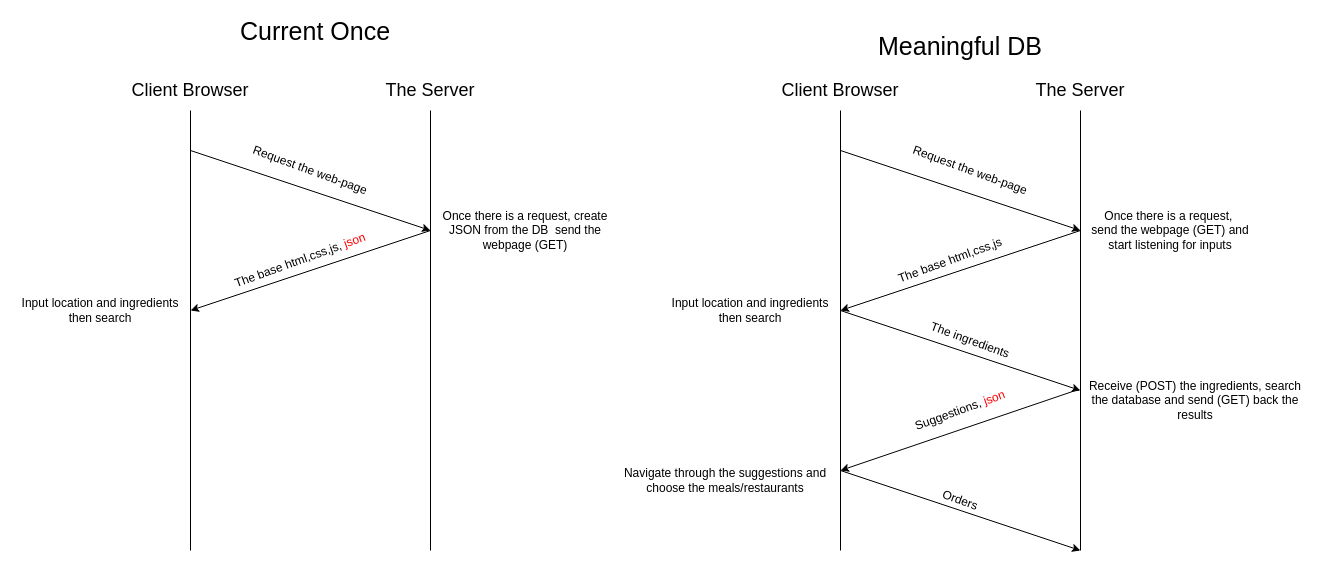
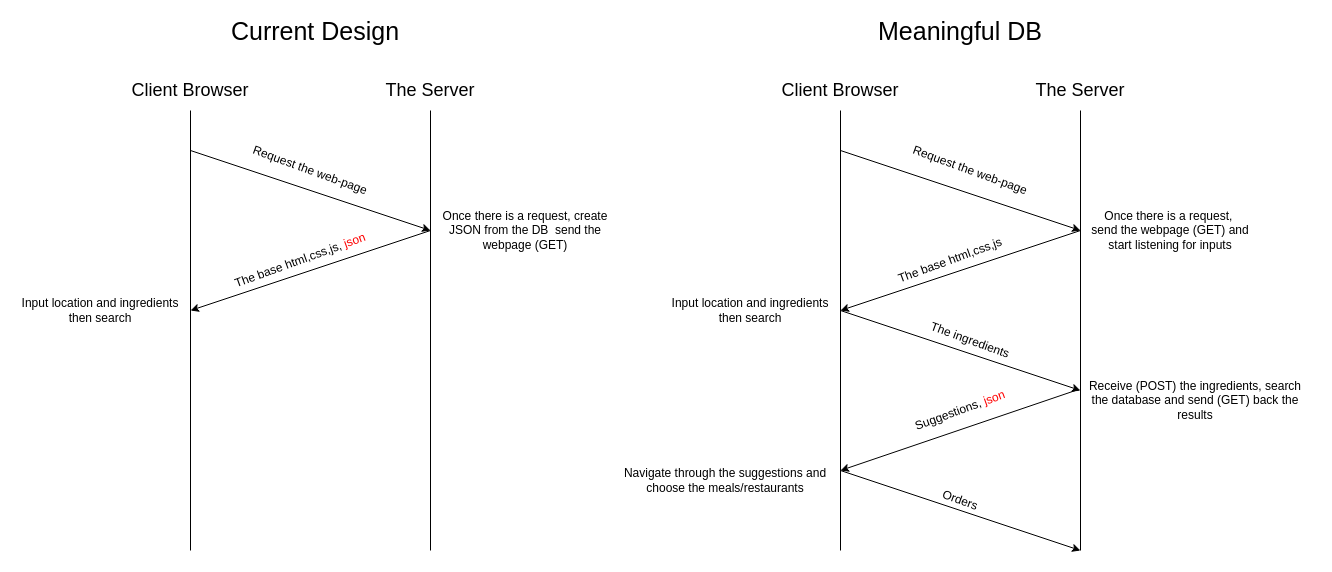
- <mxCell id="30" value="&lt;font style=&quot;font-size: 25px&quot;&gt;Current Once&lt;br&gt;&lt;/font&gt;" style="text;html=1;strokeColor=none;fillColor=none;align=center;verticalAlign=middle;whiteSpace=wrap;rounded=0;" parent="1" vertex="1"><mxGeometry x="200" y="20" width="230" height="20" as="geometry" /></mxCell>
+ <mxCell id="30" value="&lt;font style=&quot;font-size: 25px&quot;&gt;Current Design&lt;br&gt;&lt;/font&gt;" style="text;html=1;strokeColor=none;fillColor=none;align=center;verticalAlign=middle;whiteSpace=wrap;rounded=0;" parent="1" vertex="1"><mxGeometry x="200" y="20" width="230" height="20" as="geometry" /></mxCell>
- <mxCell id="31" value="&lt;font style=&quot;font-size: 25px&quot;&gt;Meaningful DB&lt;/font&gt;" style="text;html=1;strokeColor=none;fillColor=none;align=center;verticalAlign=middle;whiteSpace=wrap;rounded=0;" parent="1" vertex="1"><mxGeometry x="845" y="35" width="230" height="20" as="geometry" /></mxCell>
+ <mxCell id="31" value="&lt;font style=&quot;font-size: 25px&quot;&gt;Meaningful DB&lt;/font&gt;" style="text;html=1;strokeColor=none;fillColor=none;align=center;verticalAlign=middle;whiteSpace=wrap;rounded=0;" parent="1" vertex="1"><mxGeometry x="845" y="20" width="230" height="20" as="geometry" /></mxCell>
